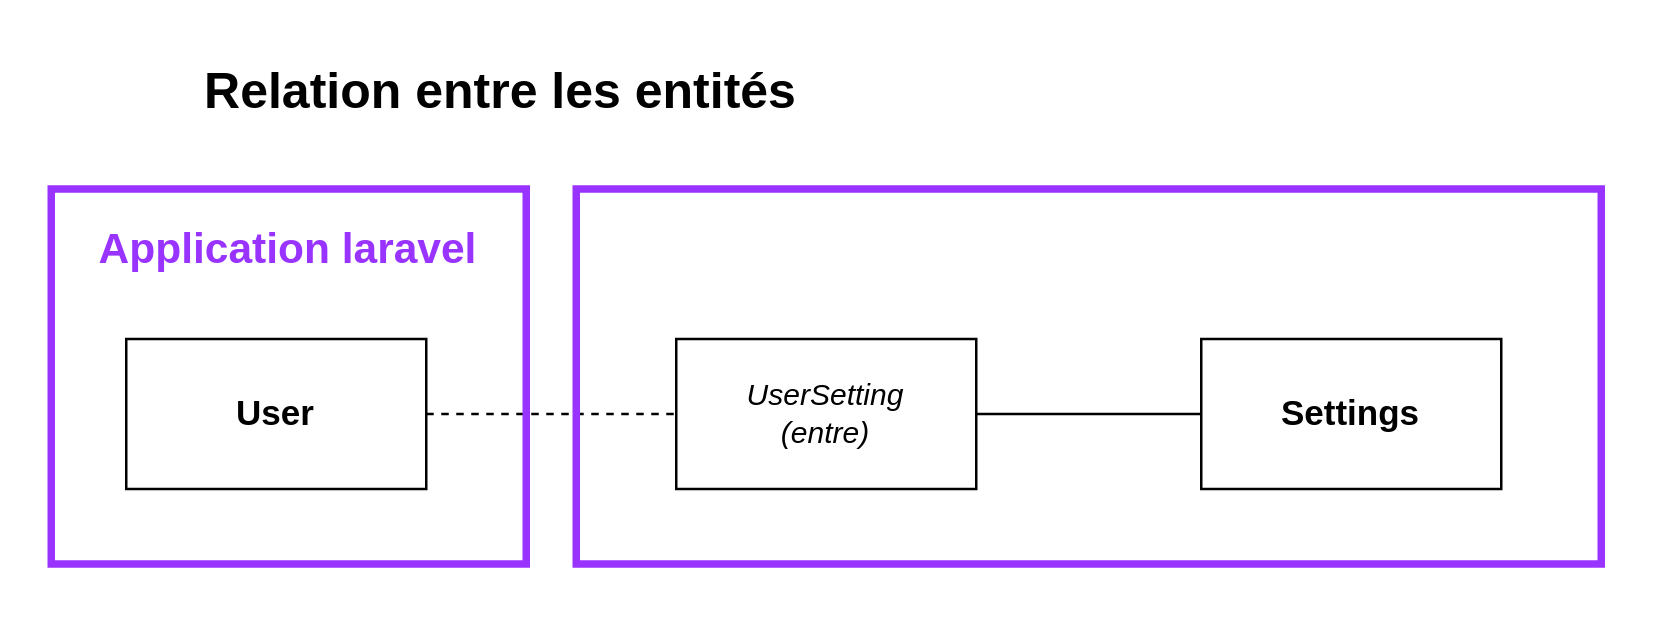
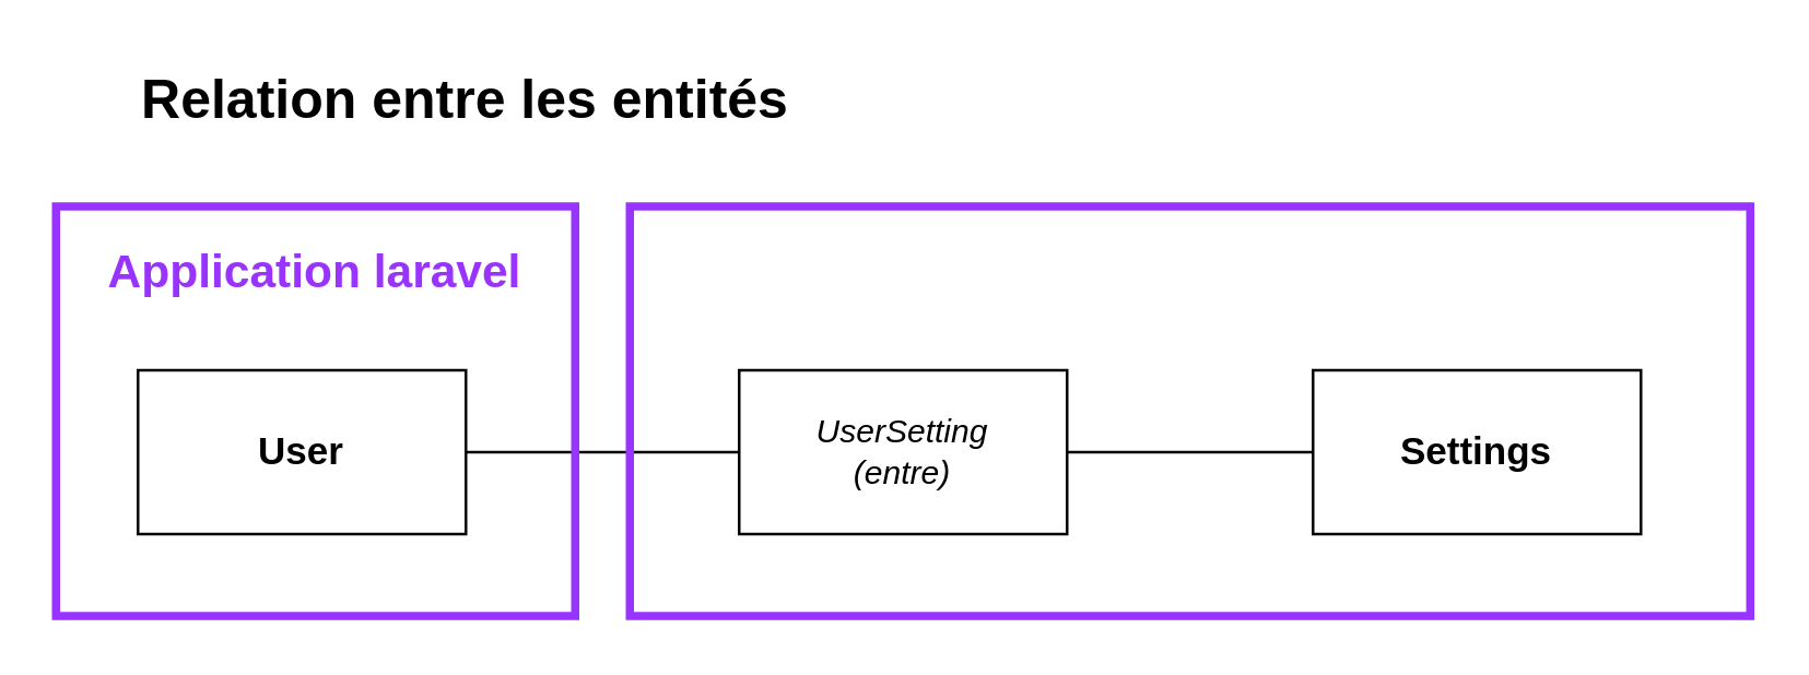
- <mxCell id="7" value="Relation entre les entités" style="text;html=1;strokeColor=none;fillColor=none;align=center;verticalAlign=middle;whiteSpace=wrap;rounded=0;fontStyle=1;fontSize=20;" parent="1" vertex="1"><mxGeometry x="70" y="20" width="260" height="30" as="geometry" /></mxCell>
+ <mxCell id="7" value="Relation entre les entités" style="text;html=1;strokeColor=none;fillColor=none;align=center;verticalAlign=middle;whiteSpace=wrap;rounded=0;fontStyle=1;fontSize=20;" parent="1" vertex="1"><mxGeometry x="40" y="20" width="260" height="30" as="geometry" /></mxCell>
- <mxCell id="2" style="edgeStyle=none;html=1;exitX=1;exitY=0.5;exitDx=0;exitDy=0;entryX=0;entryY=0.5;entryDx=0;entryDy=0;endArrow=none;endFill=0;dashed=1;" parent="1" source="3" target="6" edge="1"><mxGeometry relative="1" as="geometry" /></mxCell>
+ <mxCell id="2" style="edgeStyle=none;html=1;exitX=1;exitY=0.5;exitDx=0;exitDy=0;entryX=0;entryY=0.5;entryDx=0;entryDy=0;endArrow=none;endFill=0;" parent="1" source="3" target="6" edge="1"><mxGeometry relative="1" as="geometry" /></mxCell>
